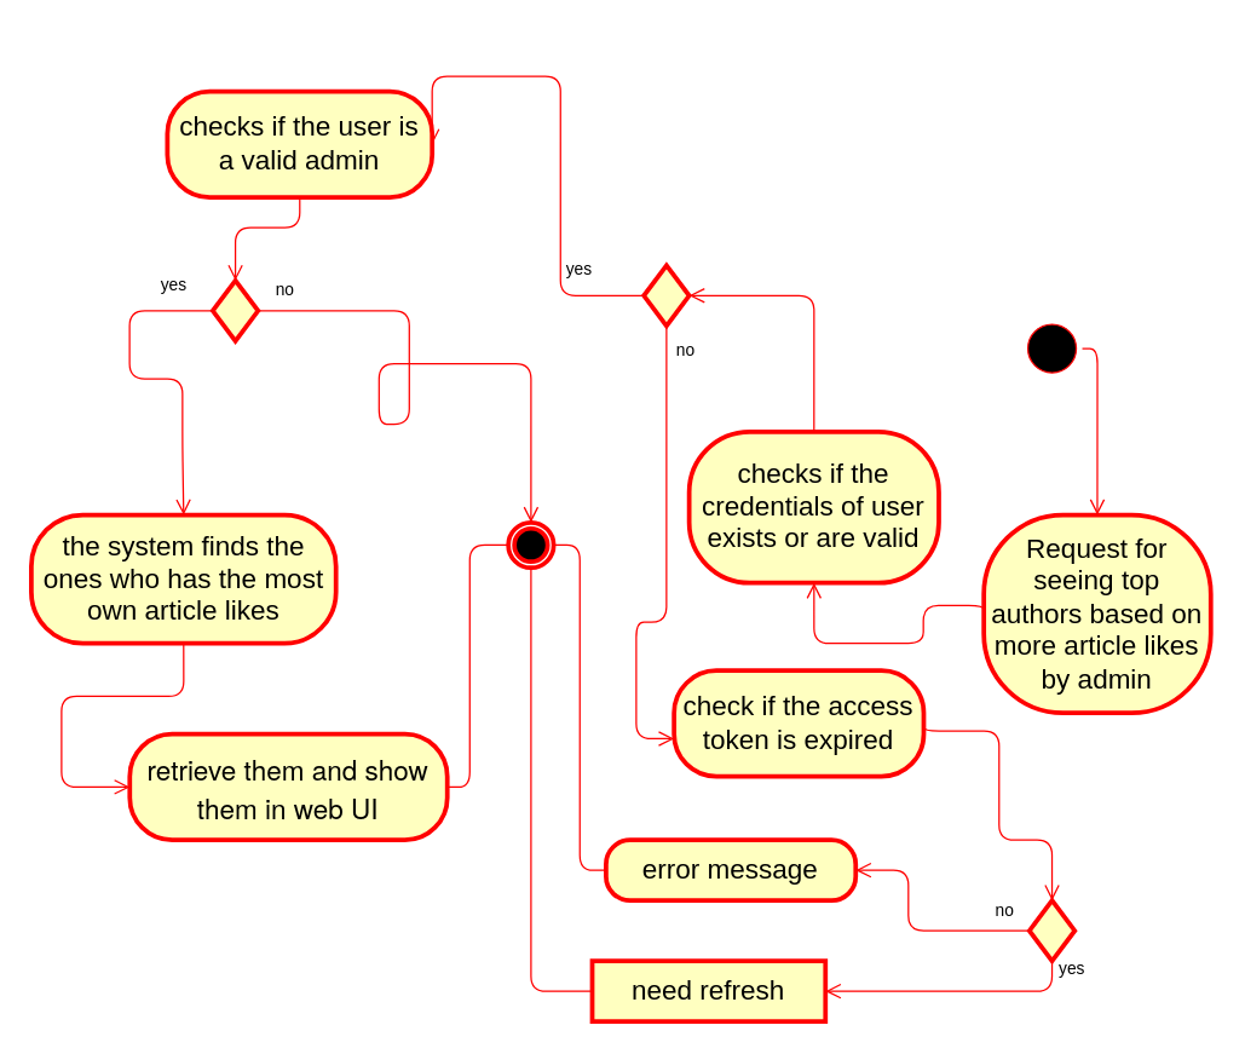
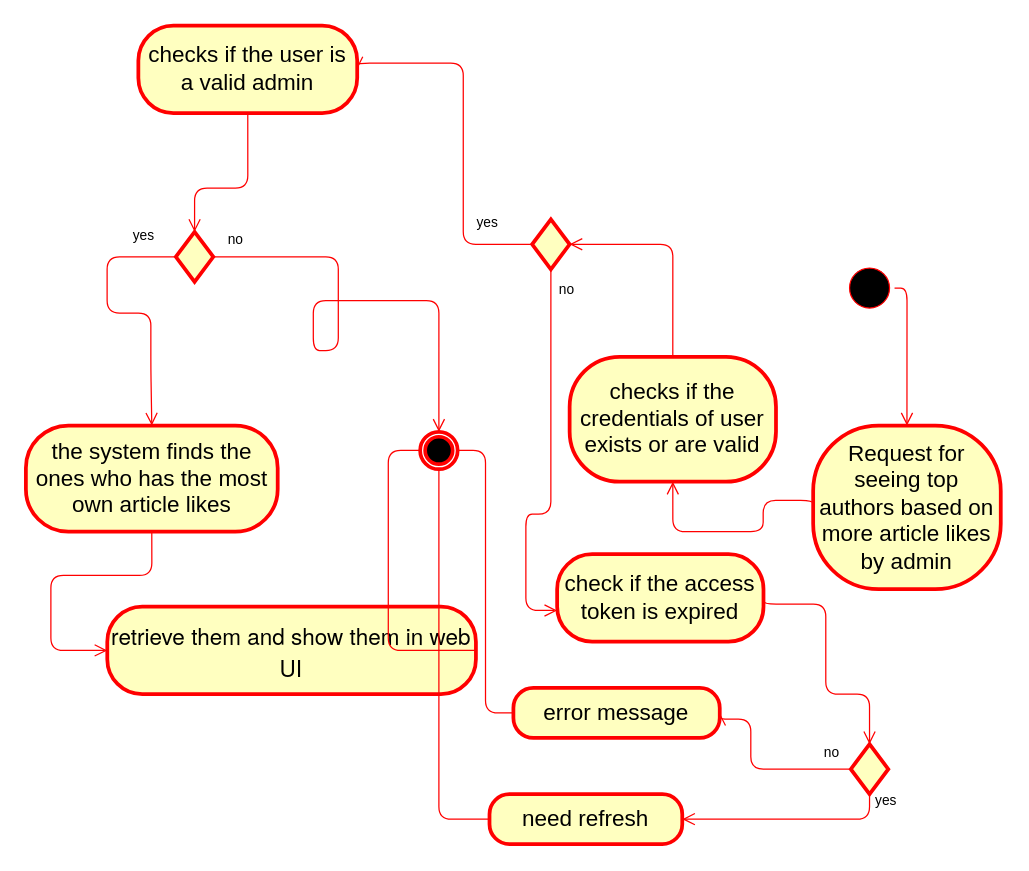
- <mxCell id="25" value="checks if the user is a valid admin" style="rounded=1;whiteSpace=wrap;html=1;arcSize=40;fontColor=#000000;fillColor=#ffffc0;strokeColor=#ff0000;strokeWidth=3;fontSize=18;" vertex="1" parent="1"><mxGeometry x="110" y="60" width="175.13" height="70" as="geometry" /></mxCell>
+ <mxCell id="25" value="checks if the user is a valid admin" style="rounded=1;whiteSpace=wrap;html=1;arcSize=40;fontColor=#000000;fillColor=#ffffc0;strokeColor=#ff0000;strokeWidth=3;fontSize=18;" vertex="1" parent="1"><mxGeometry x="110" y="20" width="175.13" height="70" as="geometry" /></mxCell>
- <mxCell id="4" value="&lt;p style=&quot;margin: 0px; font-variant-numeric: normal; font-variant-east-asian: normal; font-variant-alternates: normal; font-size-adjust: none; font-kerning: auto; font-optical-sizing: auto; font-feature-settings: normal; font-variation-settings: normal; font-variant-position: normal; font-stretch: normal; line-height: normal; font-family: &amp;quot;Helvetica Neue&amp;quot;;&quot; class=&quot;p1&quot;&gt;retrieve them and show them in web UI&lt;/p&gt;" style="rounded=1;whiteSpace=wrap;html=1;arcSize=40;fontColor=#000000;fillColor=#ffffc0;strokeColor=#ff0000;strokeWidth=3;fontFamily=Helvetica;fontSize=18;align=center;" vertex="1" parent="1"><mxGeometry x="85.13" y="485" width="210" height="70" as="geometry" /></mxCell>
+ <mxCell id="4" value="&lt;p style=&quot;margin: 0px; font-variant-numeric: normal; font-variant-east-asian: normal; font-variant-alternates: normal; font-size-adjust: none; font-kerning: auto; font-optical-sizing: auto; font-feature-settings: normal; font-variation-settings: normal; font-variant-position: normal; font-stretch: normal; line-height: normal; font-family: &amp;quot;Helvetica Neue&amp;quot;;&quot; class=&quot;p1&quot;&gt;retrieve them and show them in web UI&lt;/p&gt;" style="rounded=1;whiteSpace=wrap;html=1;arcSize=40;fontColor=#000000;fillColor=#ffffc0;strokeColor=#ff0000;strokeWidth=3;fontFamily=Helvetica;fontSize=18;align=center;" vertex="1" parent="1"><mxGeometry x="85.13" y="485" width="295" height="70" as="geometry" /></mxCell>
- <mxCell id="19" value="error message" style="rounded=1;whiteSpace=wrap;html=1;arcSize=40;fontColor=#000000;fillColor=#ffffc0;strokeColor=#ff0000;strokeWidth=3;fontSize=18;" vertex="1" parent="1"><mxGeometry x="400.12" y="555" width="165.13" height="40" as="geometry" /></mxCell>
+ <mxCell id="19" value="error message" style="rounded=1;whiteSpace=wrap;html=1;arcSize=40;fontColor=#000000;fillColor=#ffffc0;strokeColor=#ff0000;strokeWidth=3;fontSize=18;" vertex="1" parent="1"><mxGeometry x="410.12" y="550" width="165.13" height="40" as="geometry" /></mxCell>
- <mxCell id="20" value="need refresh" style="whiteSpace=wrap;html=1;arcSize=40;fontColor=#000000;fillColor=#ffffc0;strokeColor=#ff0000;strokeWidth=3;fontSize=18;rounded=0;" vertex="1" parent="1"><mxGeometry x="391" y="635" width="154.25" height="40" as="geometry" /></mxCell>
+ <mxCell id="20" value="need refresh" style="rounded=1;whiteSpace=wrap;html=1;arcSize=40;fontColor=#000000;fillColor=#ffffc0;strokeColor=#ff0000;strokeWidth=3;fontSize=18;" vertex="1" parent="1"><mxGeometry x="391" y="635" width="154.25" height="40" as="geometry" /></mxCell>
